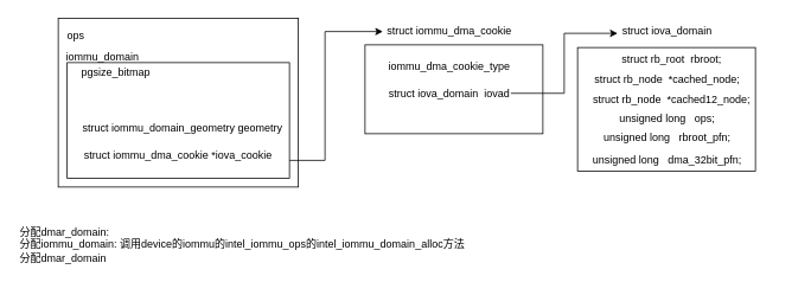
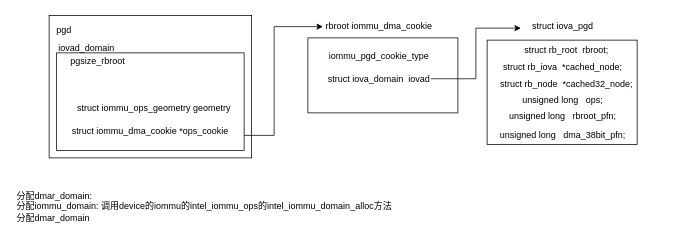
- <mxCell id="6" value="struct iommu_dma_cookie" style="text;html=1;strokeColor=none;fillColor=none;align=center;verticalAlign=middle;whiteSpace=wrap;rounded=0;" vertex="1" parent="1"><mxGeometry x="370" y="20" width="270" height="30" as="geometry" /></mxCell>
+ <mxCell id="6" value="rbroot iommu_dma_cookie" style="text;html=1;strokeColor=none;fillColor=none;align=center;verticalAlign=middle;whiteSpace=wrap;rounded=0;" vertex="1" parent="1"><mxGeometry x="370" y="20" width="270" height="30" as="geometry" /></mxCell>
- <mxCell id="9" value="struct iova_domain" style="text;html=1;strokeColor=none;fillColor=none;align=center;verticalAlign=middle;whiteSpace=wrap;rounded=0;" vertex="1" parent="1"><mxGeometry x="615" y="20" width="270" height="30" as="geometry" /></mxCell>
+ <mxCell id="9" value="struct iova_pgd" style="text;html=1;strokeColor=none;fillColor=none;align=center;verticalAlign=middle;whiteSpace=wrap;rounded=0;" vertex="1" parent="1"><mxGeometry x="615" y="20" width="270" height="30" as="geometry" /></mxCell>
- <mxCell id="22" value="ops" style="text;html=1;strokeColor=none;fillColor=none;align=center;verticalAlign=middle;whiteSpace=wrap;rounded=0;" vertex="1" parent="1"><mxGeometry x="55" y="25" width="60" height="30" as="geometry" /></mxCell>
+ <mxCell id="22" value="pgd" style="text;html=1;strokeColor=none;fillColor=none;align=center;verticalAlign=middle;whiteSpace=wrap;rounded=0;" vertex="1" parent="1"><mxGeometry x="55" y="25" width="60" height="30" as="geometry" /></mxCell>
- <mxCell id="5" value="iommu_domain" style="text;html=1;strokeColor=none;fillColor=none;align=center;verticalAlign=middle;whiteSpace=wrap;rounded=0;" vertex="1" parent="1"><mxGeometry x="85" y="49" width="60" height="30" as="geometry" /></mxCell>
+ <mxCell id="5" value="iovad_domain" style="text;html=1;strokeColor=none;fillColor=none;align=center;verticalAlign=middle;whiteSpace=wrap;rounded=0;" vertex="1" parent="1"><mxGeometry x="85" y="49" width="60" height="30" as="geometry" /></mxCell>
- <mxCell id="7" value="iommu_dma_cookie_type" style="text;html=1;strokeColor=none;fillColor=none;align=center;verticalAlign=middle;whiteSpace=wrap;rounded=0;" vertex="1" parent="1"><mxGeometry x="370" y="60" width="270" height="30" as="geometry" /></mxCell>
+ <mxCell id="7" value="iommu_pgd_cookie_type" style="text;html=1;strokeColor=none;fillColor=none;align=center;verticalAlign=middle;whiteSpace=wrap;rounded=0;" vertex="1" parent="1"><mxGeometry x="370" y="60" width="270" height="30" as="geometry" /></mxCell>
- <mxCell id="19" value="pgsize_bitmap" style="text;html=1;strokeColor=none;fillColor=none;align=center;verticalAlign=middle;whiteSpace=wrap;rounded=0;" vertex="1" parent="1"><mxGeometry x="100" y="66" width="60" height="30" as="geometry" /></mxCell>
+ <mxCell id="19" value="pgsize_rbroot" style="text;html=1;strokeColor=none;fillColor=none;align=center;verticalAlign=middle;whiteSpace=wrap;rounded=0;" vertex="1" parent="1"><mxGeometry x="100" y="66" width="60" height="30" as="geometry" /></mxCell>
- <mxCell id="11" value="struct rb_node&amp;nbsp; *cached_node;" style="text;html=1;strokeColor=none;fillColor=none;align=center;verticalAlign=middle;whiteSpace=wrap;rounded=0;" vertex="1" parent="1"><mxGeometry x="615" y="74" width="270" height="30" as="geometry" /></mxCell>
+ <mxCell id="11" value="struct rb_iova&amp;nbsp; *cached_node;" style="text;html=1;strokeColor=none;fillColor=none;align=center;verticalAlign=middle;whiteSpace=wrap;rounded=0;" vertex="1" parent="1"><mxGeometry x="615" y="74" width="270" height="30" as="geometry" /></mxCell>
- <mxCell id="13" value="struct rb_node&amp;nbsp; *cached12_node;" style="text;html=1;strokeColor=none;fillColor=none;align=center;verticalAlign=middle;whiteSpace=wrap;rounded=0;" vertex="1" parent="1"><mxGeometry x="620" y="97" width="270" height="30" as="geometry" /></mxCell>
+ <mxCell id="13" value="struct rb_node&amp;nbsp; *cached32_node;" style="text;html=1;strokeColor=none;fillColor=none;align=center;verticalAlign=middle;whiteSpace=wrap;rounded=0;" vertex="1" parent="1"><mxGeometry x="620" y="97" width="270" height="30" as="geometry" /></mxCell>
- <mxCell id="20" value="struct iommu_domain_geometry geometry" style="text;html=1;strokeColor=none;fillColor=none;align=center;verticalAlign=middle;whiteSpace=wrap;rounded=0;" vertex="1" parent="1"><mxGeometry x="65" y="129" width="280" height="30" as="geometry" /></mxCell>
+ <mxCell id="20" value="struct iommu_ops_geometry geometry" style="text;html=1;strokeColor=none;fillColor=none;align=center;verticalAlign=middle;whiteSpace=wrap;rounded=0;" vertex="1" parent="1"><mxGeometry x="65" y="129" width="280" height="30" as="geometry" /></mxCell>
- <mxCell id="21" value="struct iommu_dma_cookie *iova_cookie" style="text;html=1;strokeColor=none;fillColor=none;align=center;verticalAlign=middle;whiteSpace=wrap;rounded=0;" vertex="1" parent="1"><mxGeometry x="65" y="160" width="270" height="30" as="geometry" /></mxCell>
+ <mxCell id="21" value="struct iommu_dma_cookie *ops_cookie" style="text;html=1;strokeColor=none;fillColor=none;align=center;verticalAlign=middle;whiteSpace=wrap;rounded=0;" vertex="1" parent="1"><mxGeometry x="65" y="160" width="270" height="30" as="geometry" /></mxCell>
- <mxCell id="15" value="unsigned long&amp;nbsp; &amp;nbsp;dma_32bit_pfn;" style="text;html=1;strokeColor=none;fillColor=none;align=center;verticalAlign=middle;whiteSpace=wrap;rounded=0;" vertex="1" parent="1"><mxGeometry x="615" y="165" width="270" height="30" as="geometry" /></mxCell>
+ <mxCell id="15" value="unsigned long&amp;nbsp; &amp;nbsp;dma_38bit_pfn;" style="text;html=1;strokeColor=none;fillColor=none;align=center;verticalAlign=middle;whiteSpace=wrap;rounded=0;" vertex="1" parent="1"><mxGeometry x="615" y="165" width="270" height="30" as="geometry" /></mxCell>
